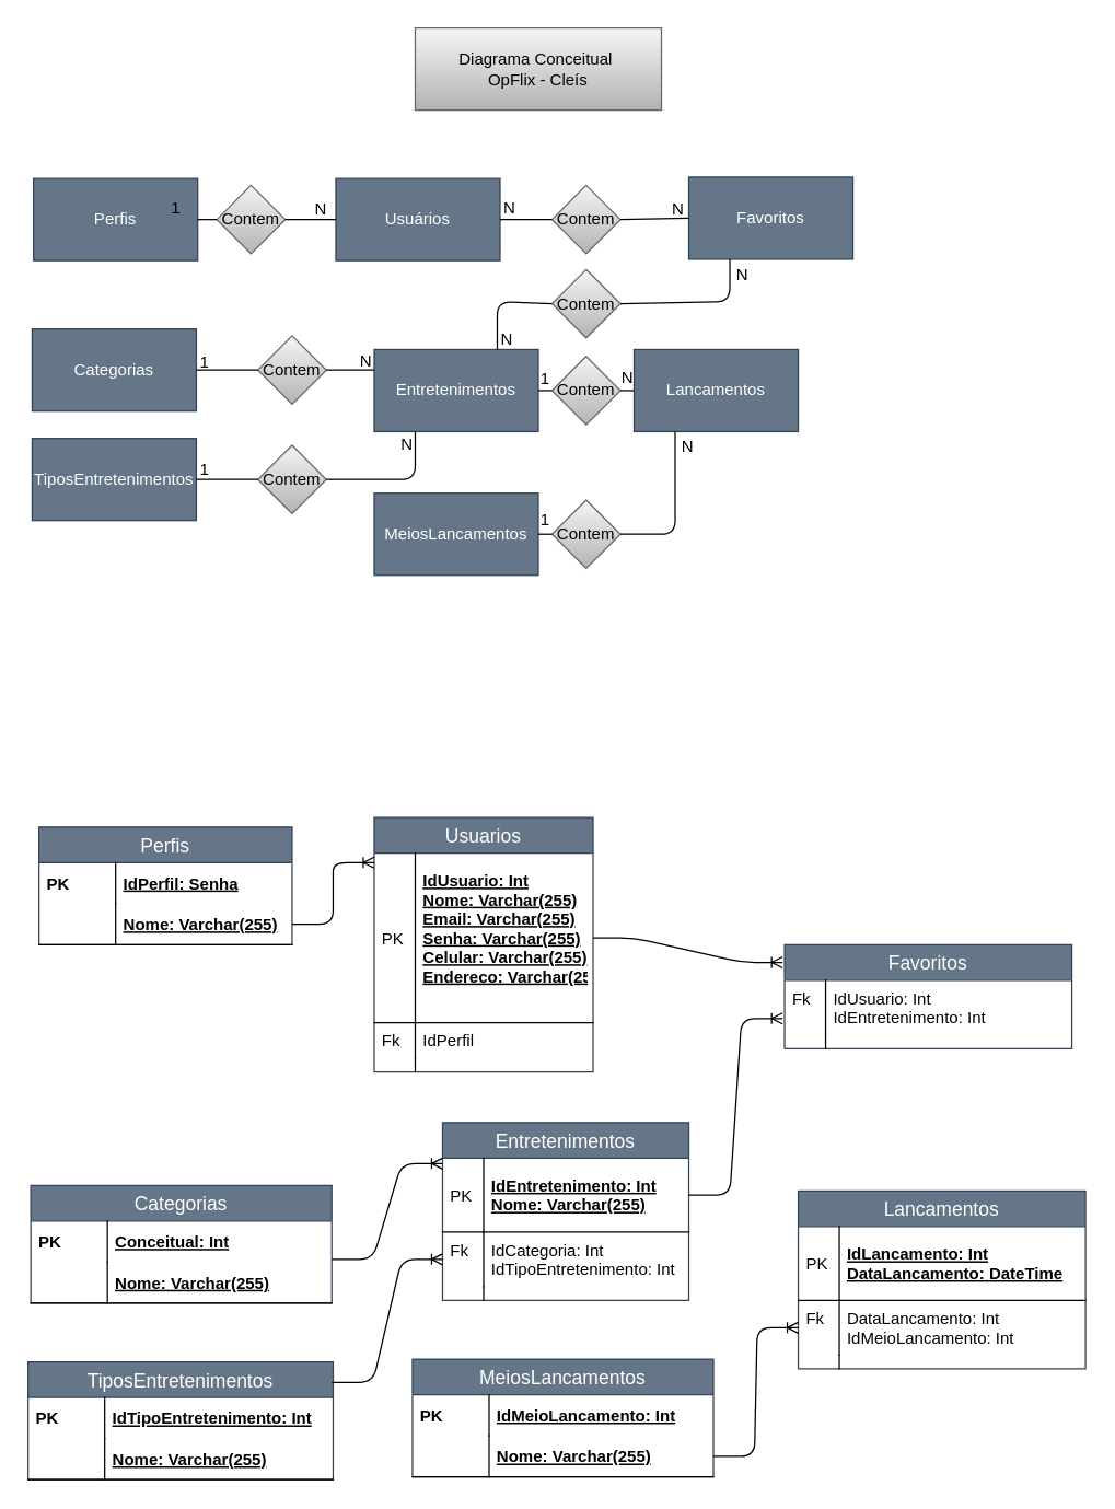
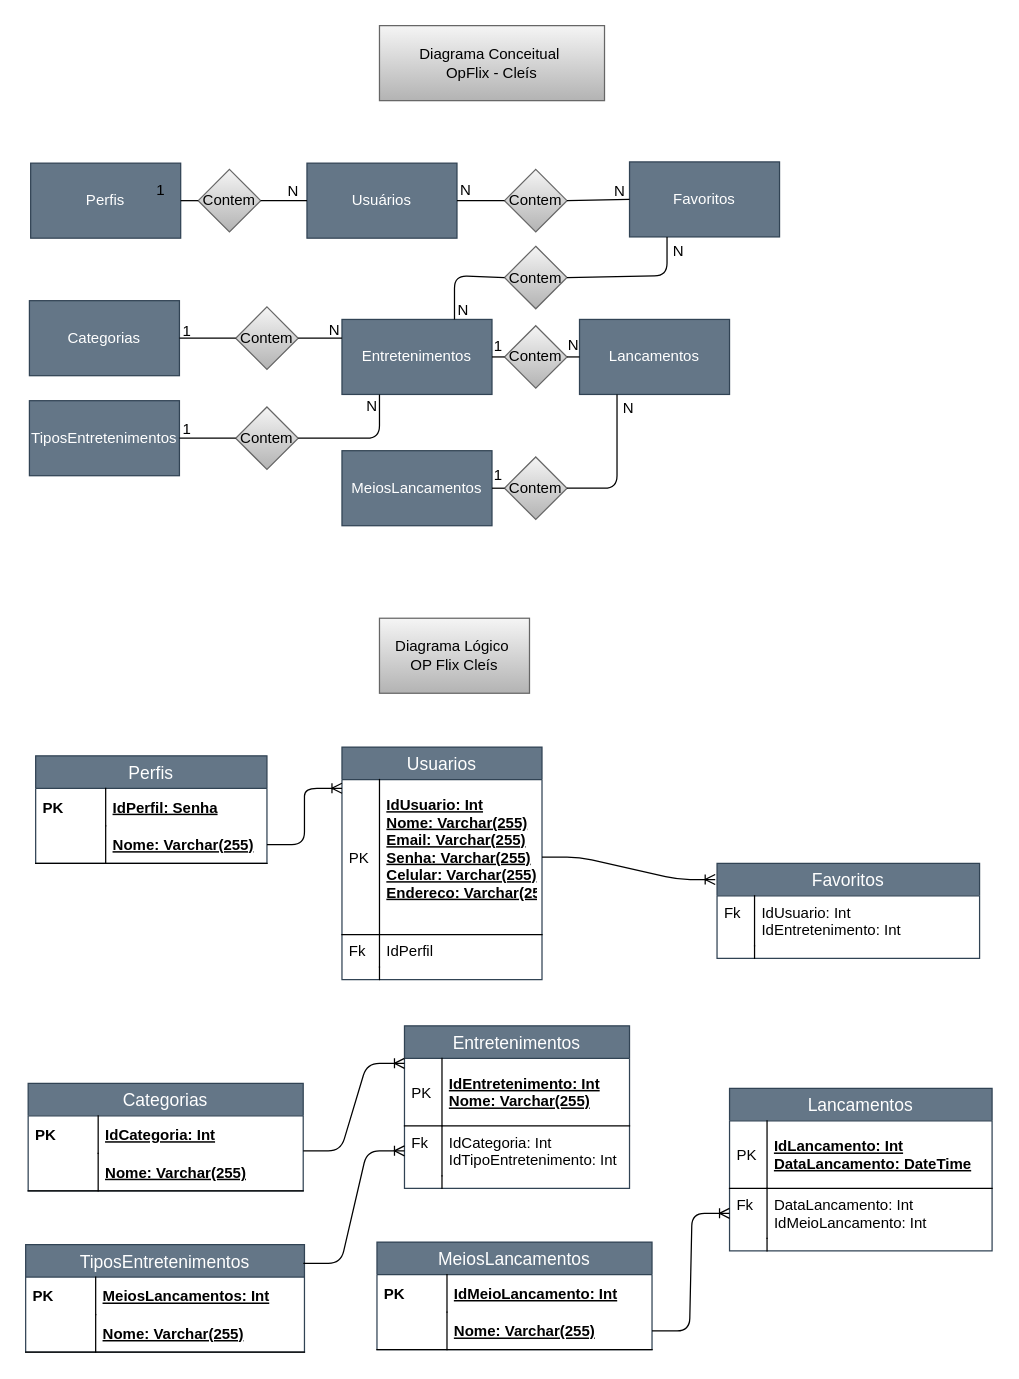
+ <mxCell id="46" value="Diagrama Lógico&amp;nbsp;&lt;br&gt;OP Flix Cleís" style="rounded=0;whiteSpace=wrap;html=1;fillColor=#f5f5f5;strokeColor=#666666;gradientColor=#b3b3b3;" parent="1" vertex="1"><mxGeometry x="303" y="494" width="120" height="60" as="geometry" /></mxCell>
- <mxCell id="97" value="" style="edgeStyle=entityRelationEdgeStyle;fontSize=12;html=1;endArrow=ERoneToMany;exitX=1;exitY=0.5;exitDx=0;exitDy=0;entryX=-0.007;entryY=0.7;entryDx=0;entryDy=0;entryPerimeter=0;" edge="1" parent="1" source="71" target="93"><mxGeometry width="100" height="100" relative="1" as="geometry"><mxPoint x="533" y="880" as="sourcePoint" /><mxPoint x="603" y="780" as="targetPoint" /></mxGeometry></mxCell>
- <mxCell id="53" value="Conceitual: Int" style="shape=partialRectangle;top=0;left=0;right=0;bottom=0;align=left;verticalAlign=middle;fillColor=none;spacingLeft=60;spacingRight=4;overflow=hidden;rotatable=0;points=[[0,0.5],[1,0.5]];portConstraint=eastwest;dropTarget=0;fontStyle=5;fontSize=12;" parent="52" vertex="1"><mxGeometry y="26" width="220" height="30" as="geometry" /></mxCell>
+ <mxCell id="53" value="IdCategoria: Int" style="shape=partialRectangle;top=0;left=0;right=0;bottom=0;align=left;verticalAlign=middle;fillColor=none;spacingLeft=60;spacingRight=4;overflow=hidden;rotatable=0;points=[[0,0.5],[1,0.5]];portConstraint=eastwest;dropTarget=0;fontStyle=5;fontSize=12;" parent="52" vertex="1"><mxGeometry y="26" width="220" height="30" as="geometry" /></mxCell>
- <mxCell id="58" value="IdTipoEntretenimento: Int" style="shape=partialRectangle;top=0;left=0;right=0;bottom=0;align=left;verticalAlign=middle;fillColor=none;spacingLeft=60;spacingRight=4;overflow=hidden;rotatable=0;points=[[0,0.5],[1,0.5]];portConstraint=eastwest;dropTarget=0;fontStyle=5;fontSize=12;" parent="57" vertex="1"><mxGeometry y="26" width="223" height="30" as="geometry" /></mxCell>
+ <mxCell id="58" value="MeiosLancamentos: Int" style="shape=partialRectangle;top=0;left=0;right=0;bottom=0;align=left;verticalAlign=middle;fillColor=none;spacingLeft=60;spacingRight=4;overflow=hidden;rotatable=0;points=[[0,0.5],[1,0.5]];portConstraint=eastwest;dropTarget=0;fontStyle=5;fontSize=12;" parent="57" vertex="1"><mxGeometry y="26" width="223" height="30" as="geometry" /></mxCell>
